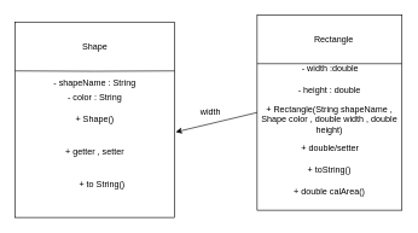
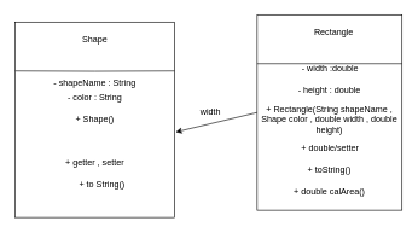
- <mxCell id="13" value="Rectangle" style="text;html=1;align=center;verticalAlign=middle;whiteSpace=wrap;rounded=0;" vertex="1" parent="1"><mxGeometry x="430" y="40" width="60" height="30" as="geometry" /></mxCell>
+ <mxCell id="13" value="Rectangle" style="text;html=1;align=center;verticalAlign=middle;whiteSpace=wrap;rounded=0;" vertex="1" parent="1"><mxGeometry x="430" y="30" width="60" height="30" as="geometry" /></mxCell>
- <mxCell id="7" value="Shape" style="text;html=1;align=center;verticalAlign=middle;whiteSpace=wrap;rounded=0;" vertex="1" parent="1"><mxGeometry x="100" y="50" width="60" height="30" as="geometry" /></mxCell>
+ <mxCell id="7" value="Shape" style="text;html=1;align=center;verticalAlign=middle;whiteSpace=wrap;rounded=0;" vertex="1" parent="1"><mxGeometry x="100" y="40" width="60" height="30" as="geometry" /></mxCell>
- <mxCell id="15" value="+ getter , setter" style="text;html=1;align=center;verticalAlign=middle;whiteSpace=wrap;rounded=0;" vertex="1" parent="1"><mxGeometry x="30" y="195" width="200" height="30" as="geometry" /></mxCell>
+ <mxCell id="15" value="+ getter , setter" style="text;html=1;align=center;verticalAlign=middle;whiteSpace=wrap;rounded=0;" vertex="1" parent="1"><mxGeometry x="30" y="210" width="200" height="30" as="geometry" /></mxCell>
